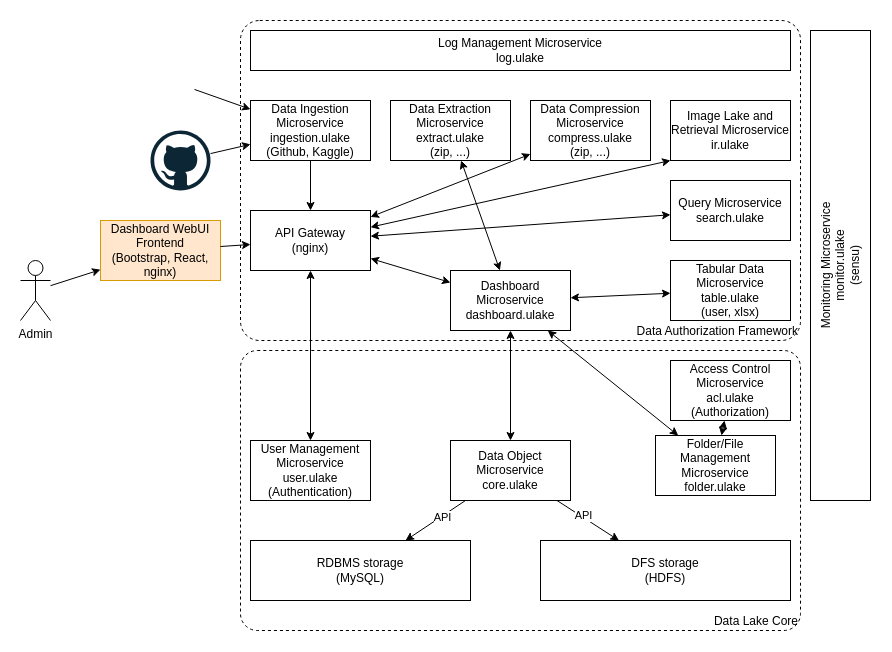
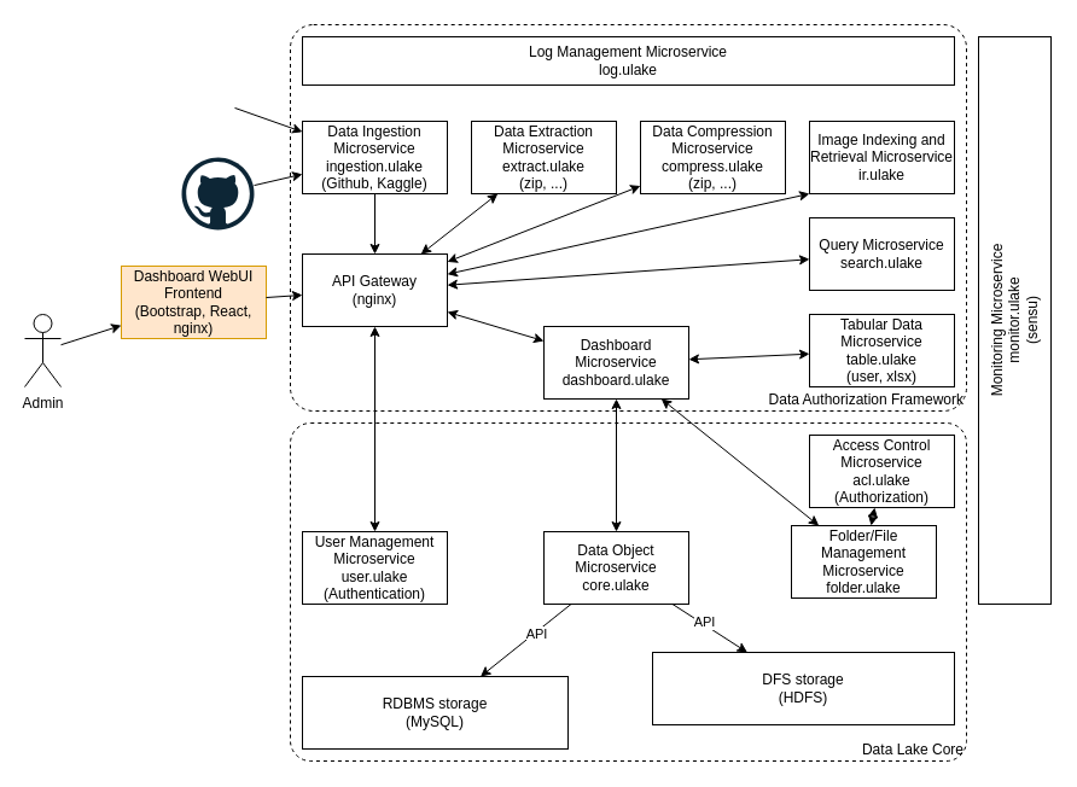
- <mxCell id="41" value="Image Lake and Retrieval&amp;nbsp;Microservice&lt;br&gt;ir.ulake" style="rounded=0;whiteSpace=wrap;html=1;fillColor=none;strokeColor=#000000;" parent="1" vertex="1"><mxGeometry x="670" y="100" width="120" height="60" as="geometry" /></mxCell>
+ <mxCell id="41" value="Image Indexing and Retrieval&amp;nbsp;Microservice&lt;br&gt;ir.ulake" style="rounded=0;whiteSpace=wrap;html=1;fillColor=none;strokeColor=#000000;" parent="1" vertex="1"><mxGeometry x="670" y="100" width="120" height="60" as="geometry" /></mxCell>
- <mxCell id="37" style="edgeStyle=none;rounded=0;orthogonalLoop=1;jettySize=auto;html=1;startArrow=classic;startFill=1;" parent="1" source="38" target="34" edge="1"><mxGeometry relative="1" as="geometry" /></mxCell>
+ <mxCell id="37" style="edgeStyle=none;rounded=0;orthogonalLoop=1;jettySize=auto;html=1;startArrow=classic;startFill=1;" parent="1" source="38" target="9" edge="1"><mxGeometry relative="1" as="geometry" /></mxCell>
- <mxCell id="25" value="RDBMS storage&lt;br&gt;(MySQL)" style="rounded=0;whiteSpace=wrap;html=1;strokeColor=#000000;" parent="1" vertex="1"><mxGeometry x="250" y="540" width="220" height="60" as="geometry" /></mxCell>
+ <mxCell id="25" value="RDBMS storage&lt;br&gt;(MySQL)" style="rounded=0;whiteSpace=wrap;html=1;strokeColor=#000000;" parent="1" vertex="1"><mxGeometry x="250" y="560" width="220" height="60" as="geometry" /></mxCell>
